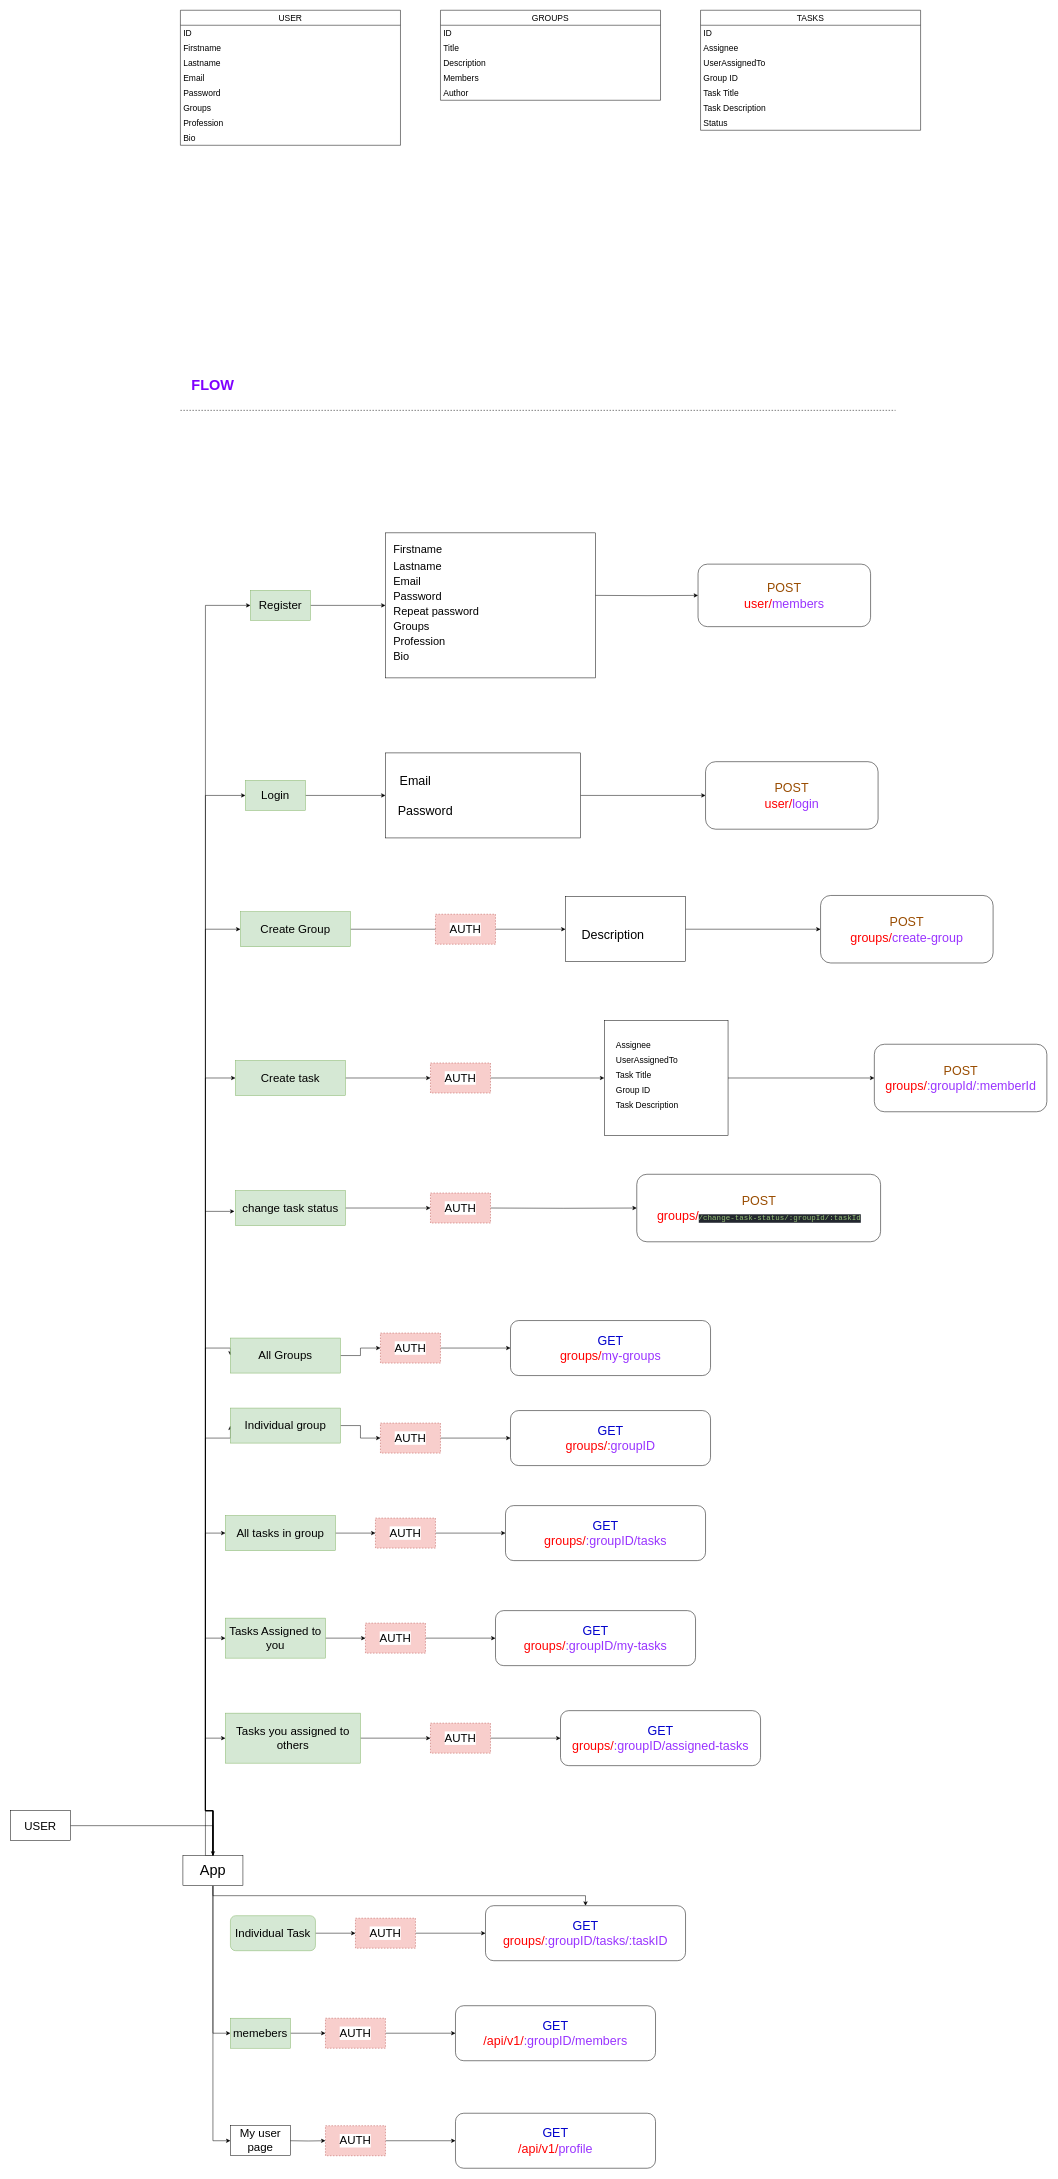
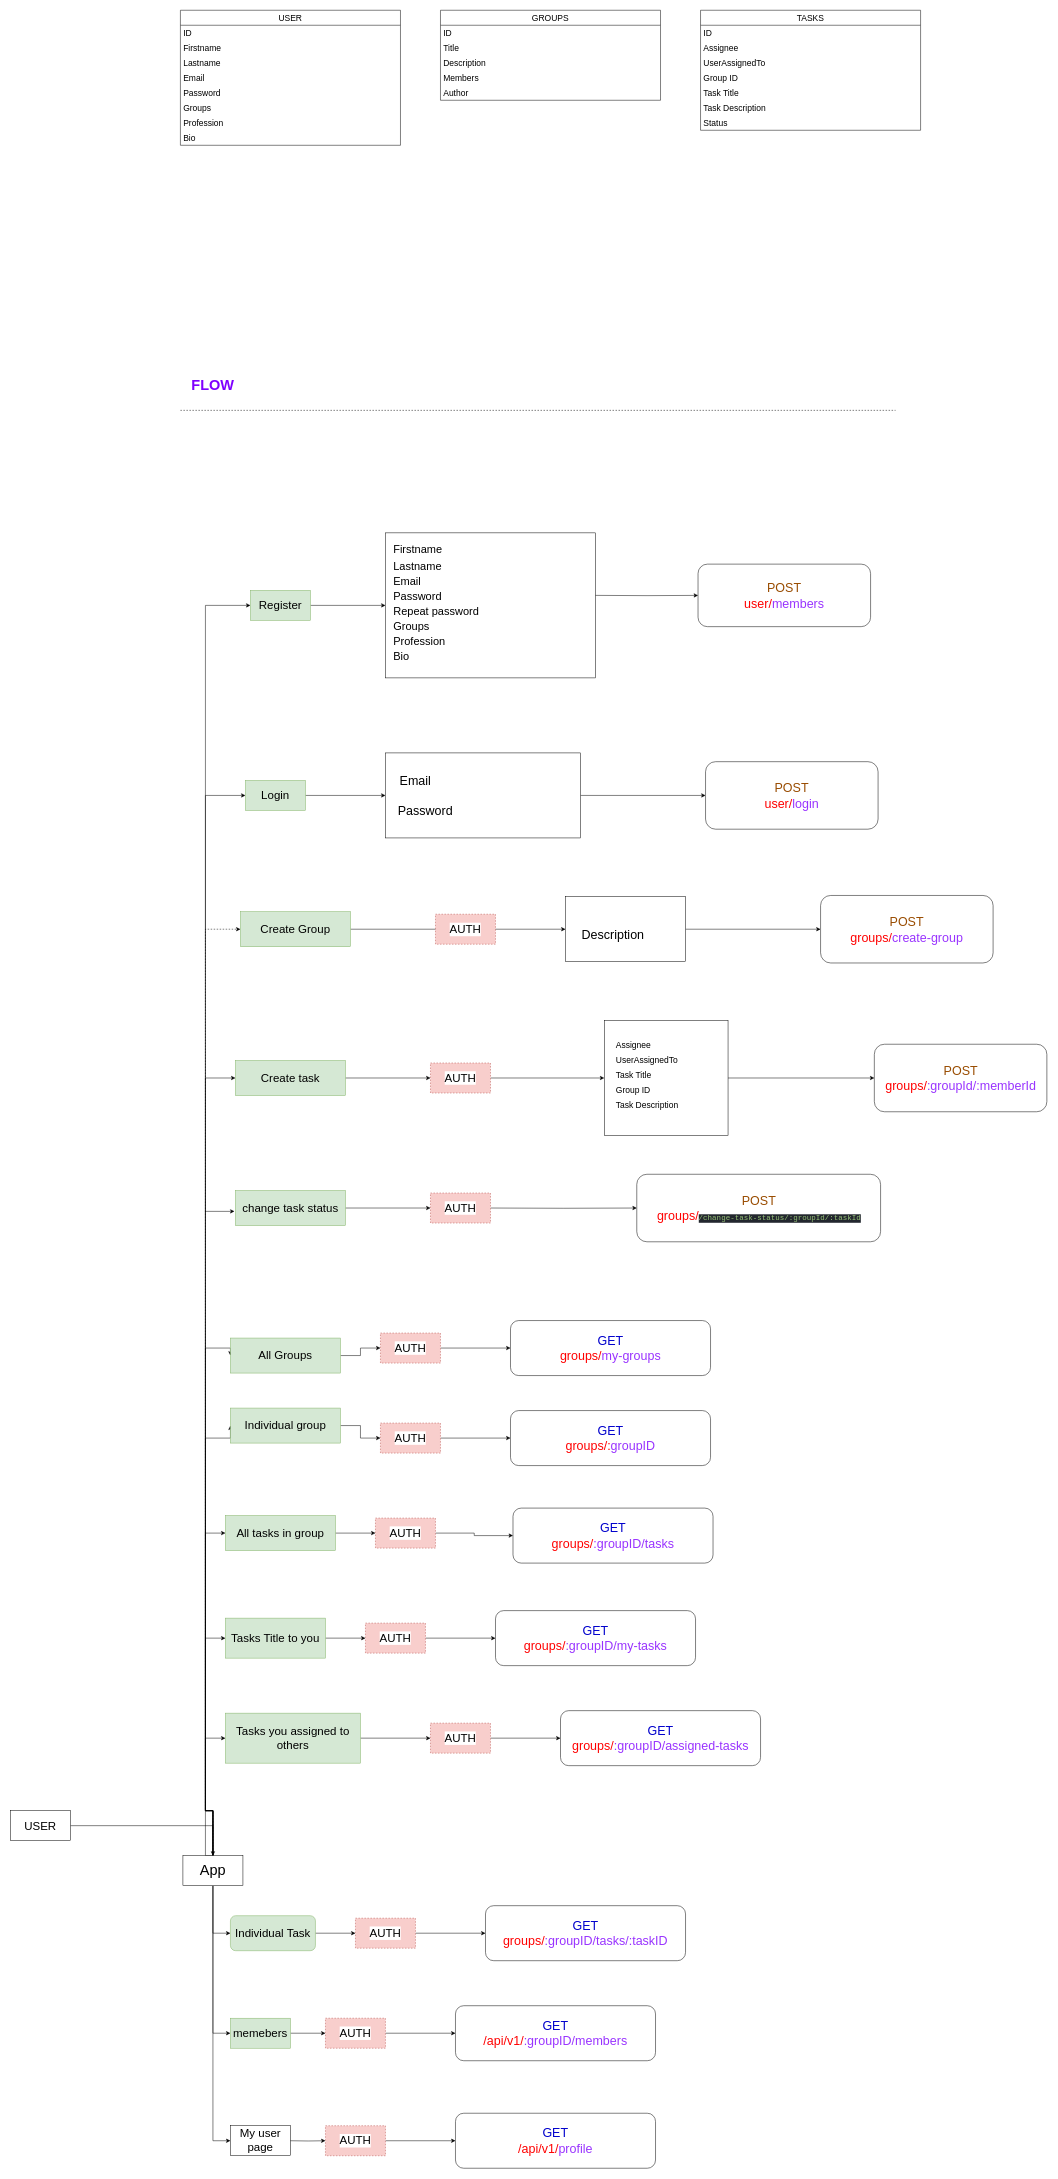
- <mxCell id="35" style="edgeStyle=orthogonalEdgeStyle;rounded=0;orthogonalLoop=1;jettySize=auto;html=1;exitX=0.5;exitY=0;exitDx=0;exitDy=0;fontSize=23;fontColor=#7F00FF;entryX=0;entryY=0.5;entryDx=0;entryDy=0;" parent="1" source="38" target="58" edge="1"><mxGeometry relative="1" as="geometry"><mxPoint x="410.333" y="2080" as="targetPoint" /><Array as="points"><mxPoint x="410" y="3620" /><mxPoint x="410" y="1858" /></Array></mxGeometry></mxCell>
+ <mxCell id="35" style="edgeStyle=orthogonalEdgeStyle;rounded=0;orthogonalLoop=1;jettySize=auto;html=1;exitX=0.5;exitY=0;exitDx=0;exitDy=0;fontSize=23;fontColor=#7F00FF;entryX=0;entryY=0.5;entryDx=0;entryDy=0;dashed=1;" parent="1" source="38" target="58" edge="1"><mxGeometry relative="1" as="geometry"><mxPoint x="410.333" y="2080" as="targetPoint" /><Array as="points"><mxPoint x="410" y="3620" /><mxPoint x="410" y="1858" /></Array></mxGeometry></mxCell>
- <mxCell id="87" value="&lt;font style=&quot;font-size: 25px&quot;&gt;&lt;font color=&quot;#0000cc&quot;&gt;GET&lt;br&gt;&lt;/font&gt;&lt;font color=&quot;#ff0000&quot;&gt;groups/&lt;/font&gt;&lt;font color=&quot;#9933ff&quot;&gt;:groupID/tasks&lt;/font&gt;&lt;/font&gt;" style="rounded=1;whiteSpace=wrap;html=1;fontSize=22;fontColor=#7F00FF;" parent="1" vertex="1"><mxGeometry x="1010" y="3010" width="400" height="110" as="geometry" /></mxCell>
+ <mxCell id="87" value="&lt;font style=&quot;font-size: 25px&quot;&gt;&lt;font color=&quot;#0000cc&quot;&gt;GET&lt;br&gt;&lt;/font&gt;&lt;font color=&quot;#ff0000&quot;&gt;groups/&lt;/font&gt;&lt;font color=&quot;#9933ff&quot;&gt;:groupID/tasks&lt;/font&gt;&lt;/font&gt;" style="rounded=1;whiteSpace=wrap;html=1;fontSize=22;fontColor=#7F00FF;" parent="1" vertex="1"><mxGeometry x="1025" y="3015" width="400" height="110" as="geometry" /></mxCell>
- <mxCell id="44" value="Tasks Assigned to you" style="rounded=0;whiteSpace=wrap;html=1;fontSize=23;fillColor=#d5e8d4;strokeColor=#82b366;" parent="1" vertex="1"><mxGeometry x="450" y="3235" width="200" height="80" as="geometry" /></mxCell>
+ <mxCell id="44" value="Tasks Title to you" style="rounded=0;whiteSpace=wrap;html=1;fontSize=23;fillColor=#d5e8d4;strokeColor=#82b366;" parent="1" vertex="1"><mxGeometry x="450" y="3235" width="200" height="80" as="geometry" /></mxCell>
- <mxCell id="31" style="edgeStyle=orthogonalEdgeStyle;rounded=0;orthogonalLoop=1;jettySize=auto;html=1;exitX=0.5;exitY=1;exitDx=0;exitDy=0;fontSize=23;" parent="1" source="38" target="111" edge="1"><mxGeometry relative="1" as="geometry"><mxPoint x="410" y="2380" as="targetPoint" /></mxGeometry></mxCell>
+ <mxCell id="31" style="edgeStyle=orthogonalEdgeStyle;rounded=0;orthogonalLoop=1;jettySize=auto;html=1;exitX=0.5;exitY=1;exitDx=0;exitDy=0;fontSize=23;entryX=0;entryY=0.5;entryDx=0;entryDy=0;" parent="1" source="38" target="46" edge="1"><mxGeometry relative="1" as="geometry"><mxPoint x="410" y="2380" as="targetPoint" /></mxGeometry></mxCell>
